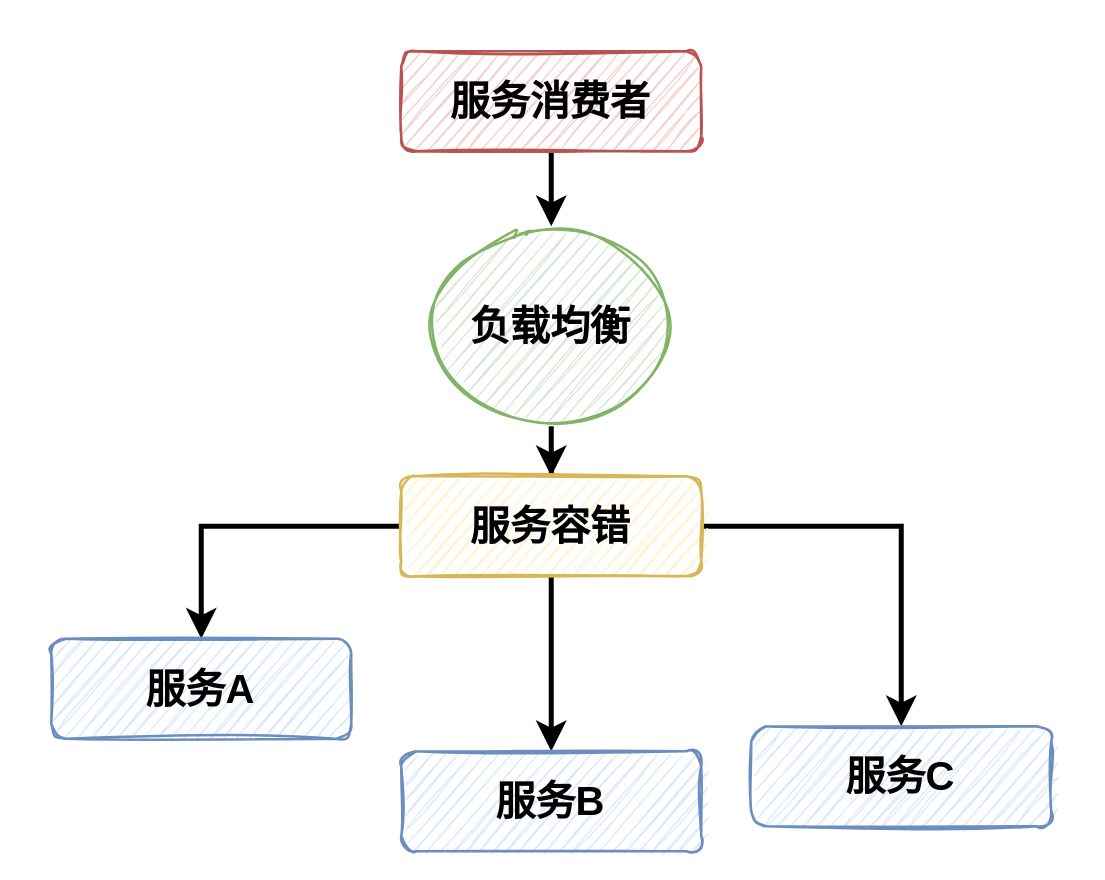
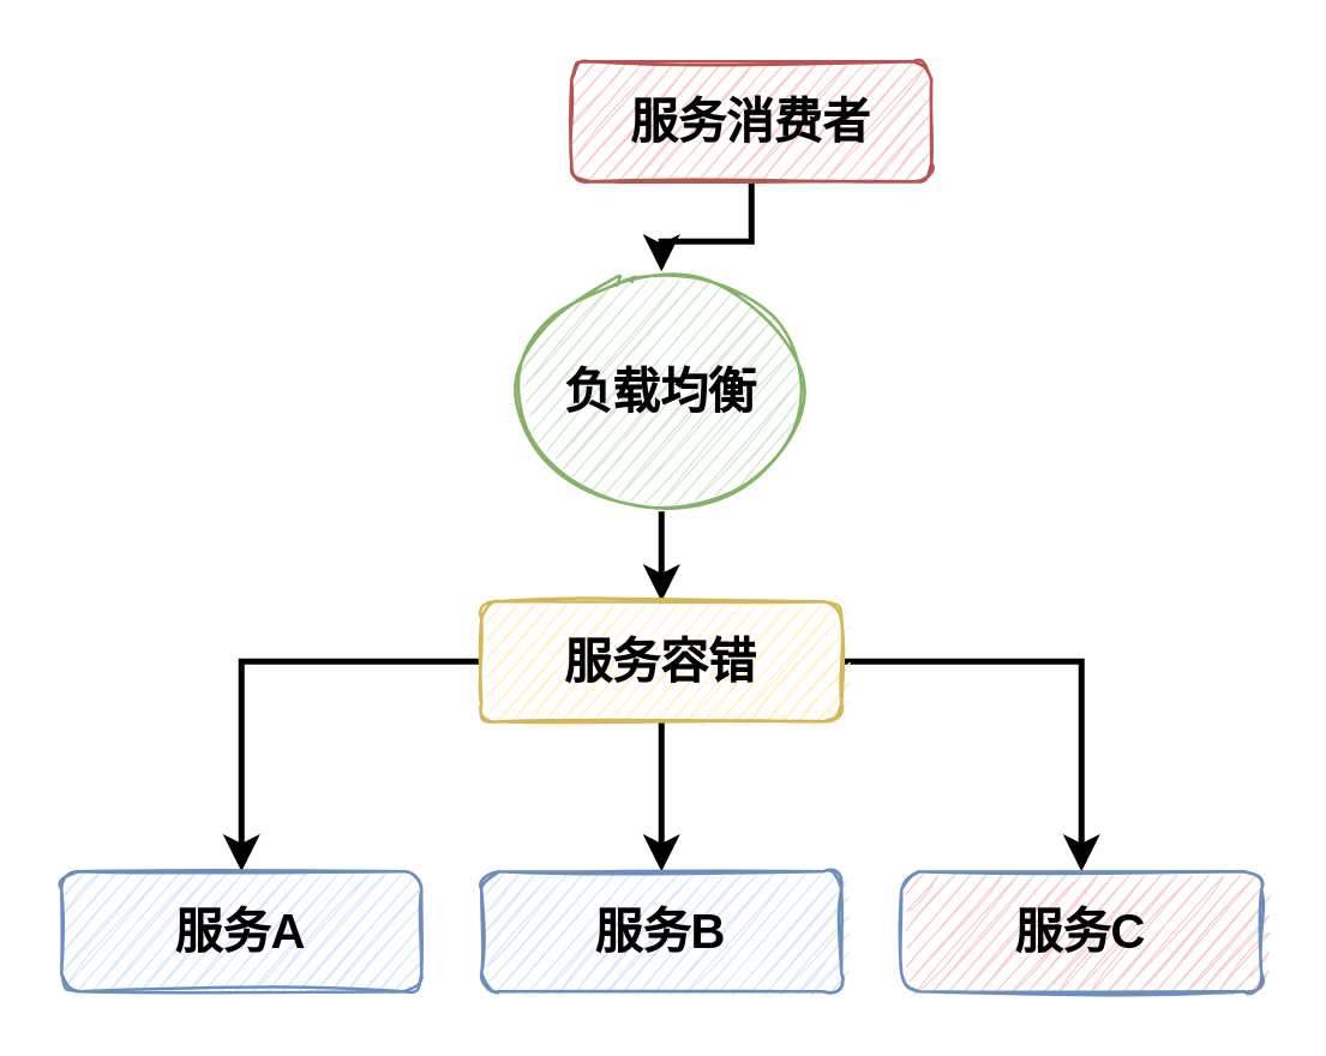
- <mxCell id="3" value="&lt;font style=&quot;font-size: 16px;&quot;&gt;&lt;b&gt;服务消费者&lt;/b&gt;&lt;/font&gt;" style="rounded=1;whiteSpace=wrap;html=1;fillColor=#f8cecc;strokeColor=#b85450;sketch=1;strokeWidth=1;fontSize=13;" vertex="1" parent="1"><mxGeometry x="160" y="20" width="120" height="40" as="geometry" /></mxCell>
+ <mxCell id="3" value="&lt;font style=&quot;font-size: 16px;&quot;&gt;&lt;b&gt;服务消费者&lt;/b&gt;&lt;/font&gt;" style="rounded=1;whiteSpace=wrap;html=1;fillColor=#f8cecc;strokeColor=#b85450;sketch=1;strokeWidth=1;fontSize=13;" vertex="1" parent="1"><mxGeometry x="190" y="20" width="120" height="40" as="geometry" /></mxCell>
- <mxCell id="9" value="&lt;font style=&quot;font-size: 16px;&quot;&gt;&lt;b&gt;服务容错&lt;/b&gt;&lt;/font&gt;" style="rounded=1;whiteSpace=wrap;html=1;fillColor=#fff2cc;strokeColor=#d6b656;sketch=1;strokeWidth=1;fontSize=13;" vertex="1" parent="1"><mxGeometry x="160" y="190" width="120" height="40" as="geometry" /></mxCell>
+ <mxCell id="9" value="&lt;font style=&quot;font-size: 16px;&quot;&gt;&lt;b&gt;服务容错&lt;/b&gt;&lt;/font&gt;" style="rounded=1;whiteSpace=wrap;html=1;fillColor=#fff2cc;strokeColor=#d6b656;sketch=1;strokeWidth=1;fontSize=13;" vertex="1" parent="1"><mxGeometry x="160" y="200" width="120" height="40" as="geometry" /></mxCell>
- <mxCell id="10" value="&lt;font style=&quot;font-size: 16px;&quot;&gt;&lt;b&gt;服务A&lt;/b&gt;&lt;/font&gt;" style="rounded=1;whiteSpace=wrap;html=1;fillColor=#dae8fc;strokeColor=#6c8ebf;sketch=1;strokeWidth=1;fontSize=13;" vertex="1" parent="1"><mxGeometry x="20" y="255" width="120" height="40" as="geometry" /></mxCell>
+ <mxCell id="10" value="&lt;font style=&quot;font-size: 16px;&quot;&gt;&lt;b&gt;服务A&lt;/b&gt;&lt;/font&gt;" style="rounded=1;whiteSpace=wrap;html=1;fillColor=#dae8fc;strokeColor=#6c8ebf;sketch=1;strokeWidth=1;fontSize=13;" vertex="1" parent="1"><mxGeometry x="20" y="290" width="120" height="40" as="geometry" /></mxCell>
- <mxCell id="12" value="&lt;font style=&quot;font-size: 16px;&quot;&gt;&lt;b&gt;服务C&lt;/b&gt;&lt;/font&gt;" style="rounded=1;whiteSpace=wrap;html=1;fillColor=#dae8fc;strokeColor=#6c8ebf;sketch=1;strokeWidth=1;fontSize=13;" vertex="1" parent="1"><mxGeometry x="300" y="290" width="120" height="40" as="geometry" /></mxCell>
+ <mxCell id="12" value="&lt;font style=&quot;font-size: 16px;&quot;&gt;&lt;b&gt;服务C&lt;/b&gt;&lt;/font&gt;" style="rounded=1;whiteSpace=wrap;html=1;fillColor=#f8cecc;strokeColor=#6c8ebf;sketch=1;strokeWidth=1;fontSize=13;" vertex="1" parent="1"><mxGeometry x="300" y="290" width="120" height="40" as="geometry" /></mxCell>
- <mxCell id="11" value="&lt;font style=&quot;font-size: 16px;&quot;&gt;&lt;b&gt;服务B&lt;/b&gt;&lt;/font&gt;" style="rounded=1;whiteSpace=wrap;html=1;fillColor=#dae8fc;strokeColor=#6c8ebf;sketch=1;strokeWidth=1;fontSize=13;" vertex="1" parent="1"><mxGeometry x="160" y="300" width="120" height="40" as="geometry" /></mxCell>
+ <mxCell id="11" value="&lt;font style=&quot;font-size: 16px;&quot;&gt;&lt;b&gt;服务B&lt;/b&gt;&lt;/font&gt;" style="rounded=1;whiteSpace=wrap;html=1;fillColor=#dae8fc;strokeColor=#6c8ebf;sketch=1;strokeWidth=1;fontSize=13;" vertex="1" parent="1"><mxGeometry x="160" y="290" width="120" height="40" as="geometry" /></mxCell>
